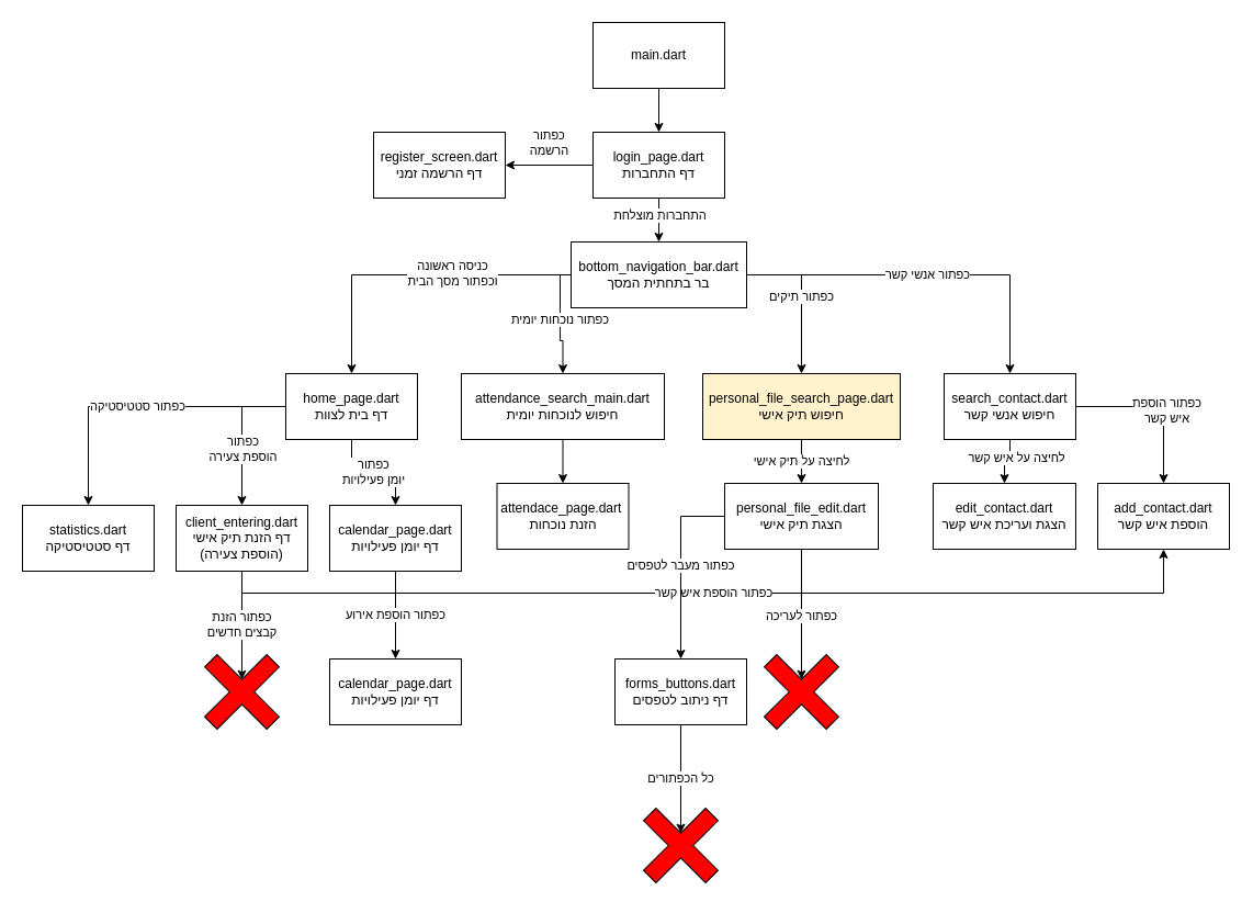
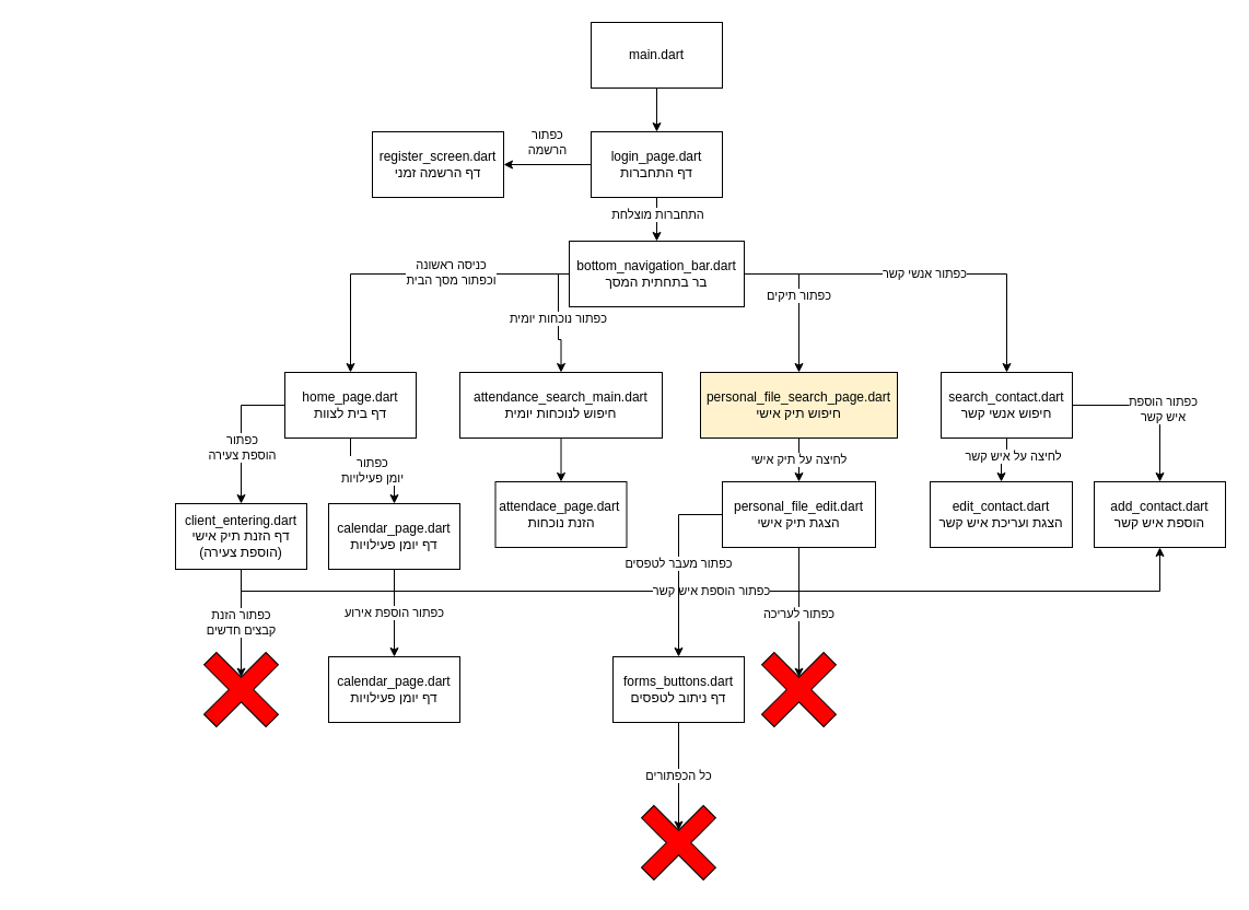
- <mxCell id="15" value="כפתור סטטיסטיקה" style="edgeStyle=orthogonalEdgeStyle;rounded=0;orthogonalLoop=1;jettySize=auto;html=1;exitX=0;exitY=0.5;exitDx=0;exitDy=0;" edge="1" parent="1" source="19" target="29"><mxGeometry relative="1" as="geometry" /></mxCell>
- <mxCell id="29" value="statistics.dart&lt;br&gt;דף סטטיסטיקה" style="rounded=0;whiteSpace=wrap;html=1;" vertex="1" parent="1"><mxGeometry x="20" y="460" width="120" height="60" as="geometry" /></mxCell>
